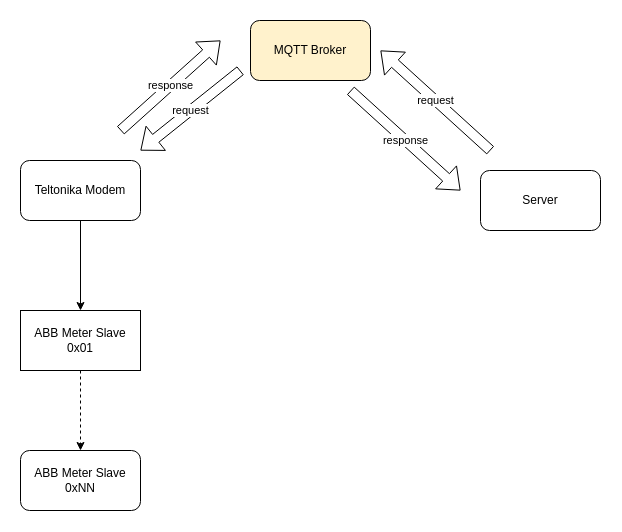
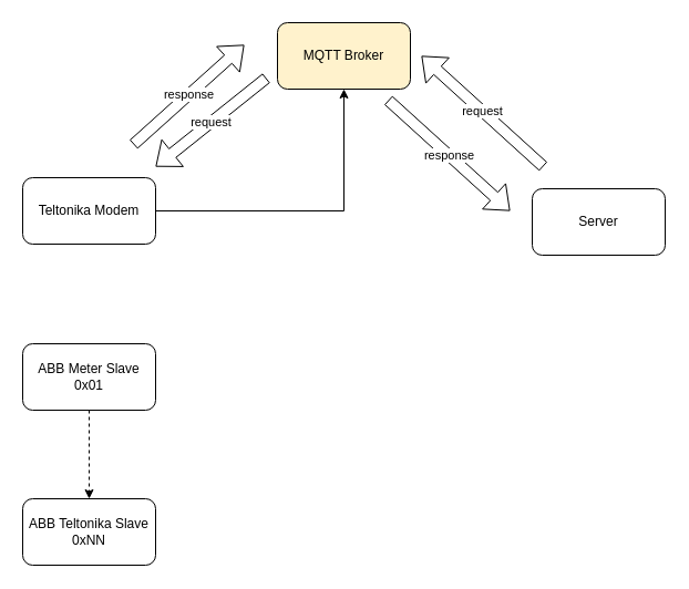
- <mxCell id="2" style="edgeStyle=orthogonalEdgeStyle;rounded=0;orthogonalLoop=1;jettySize=auto;html=1;entryX=0.5;entryY=0;entryDx=0;entryDy=0;" edge="1" parent="1" source="3" target="5"><mxGeometry relative="1" as="geometry" /></mxCell>
+ <mxCell id="2" style="edgeStyle=orthogonalEdgeStyle;rounded=0;orthogonalLoop=1;jettySize=auto;html=1;" edge="1" parent="1" source="3" target="7"><mxGeometry relative="1" as="geometry" /></mxCell>
- <mxCell id="5" value="ABB Meter Slave 0x01" style="whiteSpace=wrap;html=1;rounded=0;" vertex="1" parent="1"><mxGeometry x="20" y="310" width="120" height="60" as="geometry" /></mxCell>
+ <mxCell id="5" value="ABB Meter Slave 0x01" style="rounded=1;whiteSpace=wrap;html=1;" vertex="1" parent="1"><mxGeometry x="20" y="310" width="120" height="60" as="geometry" /></mxCell>
- <mxCell id="6" value="ABB Meter Slave&lt;br&gt;0xNN" style="rounded=1;whiteSpace=wrap;html=1;" vertex="1" parent="1"><mxGeometry x="20" y="450" width="120" height="60" as="geometry" /></mxCell>
+ <mxCell id="6" value="ABB Teltonika Slave&lt;br&gt;0xNN" style="rounded=1;whiteSpace=wrap;html=1;" vertex="1" parent="1"><mxGeometry x="20" y="450" width="120" height="60" as="geometry" /></mxCell>
